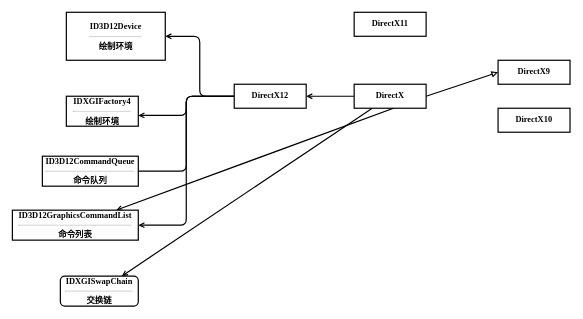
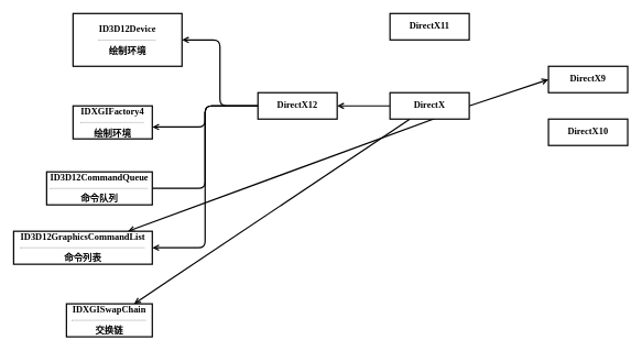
- <mxCell id="2" value="" style="rounded=1;orthogonalLoop=1;jettySize=auto;html=1;fontFamily=Comic Sans MS;fontSize=14;strokeWidth=2;endArrow=block;endFill=0;entryX=0;entryY=0.5;entryDx=0;entryDy=0;exitX=1;exitY=0.5;exitDx=0;exitDy=0;" edge="1" parent="1" source="6" target="7"><mxGeometry relative="1" as="geometry" /></mxCell>
+ <mxCell id="2" value="" style="rounded=1;orthogonalLoop=1;jettySize=auto;html=1;fontFamily=Comic Sans MS;fontSize=14;strokeWidth=2;endArrow=open;endFill=0;entryX=0;entryY=0.5;entryDx=0;entryDy=0;exitX=1;exitY=0.5;exitDx=0;exitDy=0;" edge="1" parent="1" source="6" target="7"><mxGeometry relative="1" as="geometry" /></mxCell>
- <mxCell id="19" value="IDXGISwapChain&lt;br&gt;&lt;hr&gt;交换链" style="whiteSpace=wrap;html=1;fontFamily=Comic Sans MS;fontStyle=1;fontSize=14;strokeWidth=2;rounded=1;" vertex="1" parent="1"><mxGeometry x="100" y="460" width="130" height="50" as="geometry" /></mxCell>
+ <mxCell id="19" value="IDXGISwapChain&lt;br&gt;&lt;hr&gt;交换链" style="rounded=0;whiteSpace=wrap;html=1;fontFamily=Comic Sans MS;fontStyle=1;fontSize=14;strokeWidth=2;" vertex="1" parent="1"><mxGeometry x="100" y="460" width="130" height="50" as="geometry" /></mxCell>
